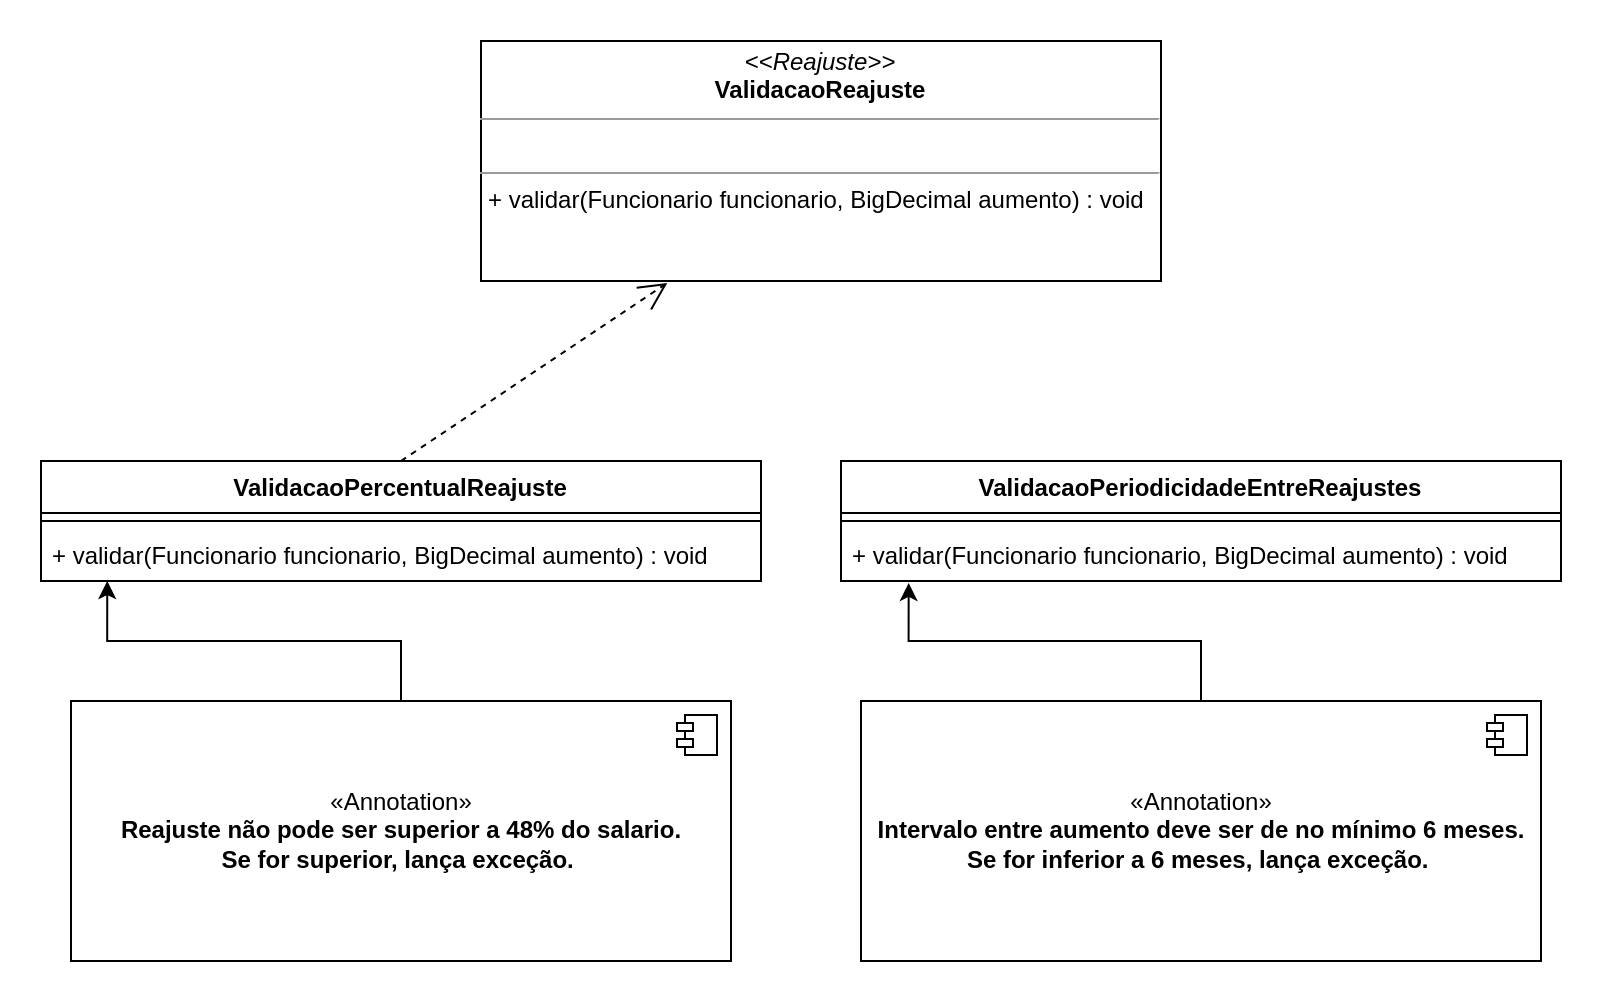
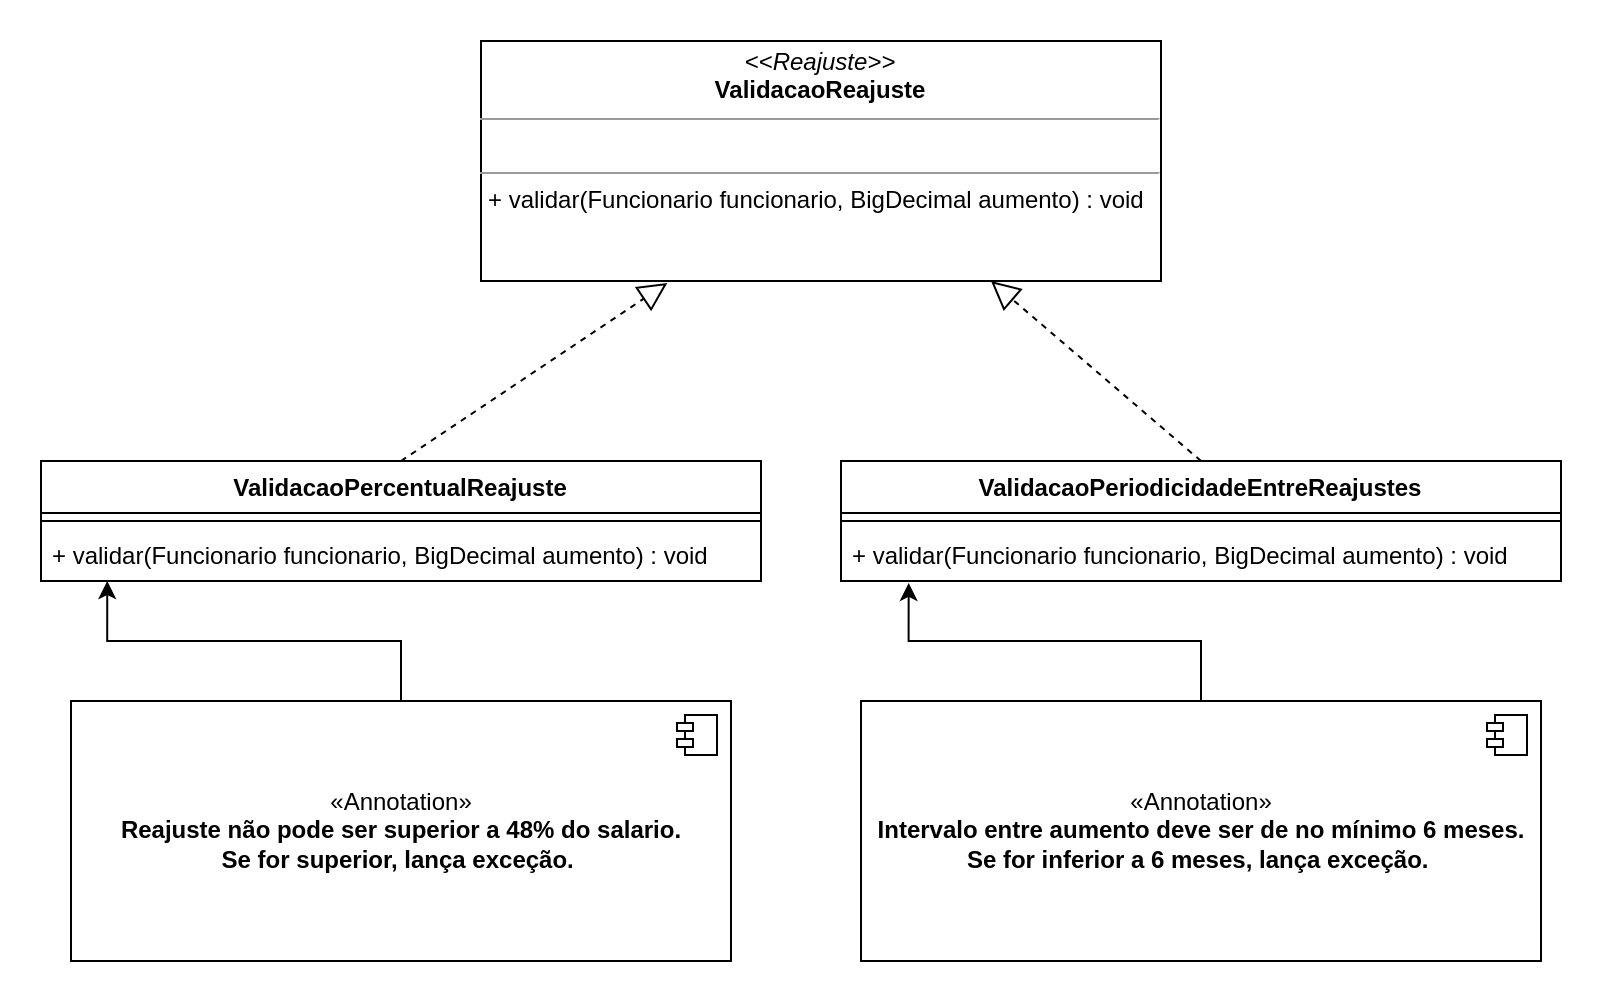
- <mxCell id="15" value="" style="endArrow=open;dashed=1;endFill=0;endSize=12;html=1;rounded=0;exitX=0.5;exitY=0;exitDx=0;exitDy=0;entryX=0.274;entryY=1.008;entryDx=0;entryDy=0;entryPerimeter=0;" edge="1" parent="1" source="3" target="2"><mxGeometry width="160" relative="1" as="geometry"><mxPoint x="230" y="180" as="sourcePoint" /><mxPoint x="390" y="180" as="targetPoint" /></mxGeometry></mxCell>
+ <mxCell id="15" value="" style="endArrow=block;dashed=1;endFill=0;endSize=12;html=1;rounded=0;exitX=0.5;exitY=0;exitDx=0;exitDy=0;entryX=0.274;entryY=1.008;entryDx=0;entryDy=0;entryPerimeter=0;" edge="1" parent="1" source="3" target="2"><mxGeometry width="160" relative="1" as="geometry"><mxPoint x="230" y="180" as="sourcePoint" /><mxPoint x="390" y="180" as="targetPoint" /></mxGeometry></mxCell>
+ <mxCell id="16" value="" style="endArrow=block;dashed=1;endFill=0;endSize=12;html=1;rounded=0;exitX=0.5;exitY=0;exitDx=0;exitDy=0;entryX=0.75;entryY=1;entryDx=0;entryDy=0;" edge="1" parent="1" source="6" target="2"><mxGeometry width="160" relative="1" as="geometry"><mxPoint x="570" y="170" as="sourcePoint" /><mxPoint x="730" y="170" as="targetPoint" /></mxGeometry></mxCell>
